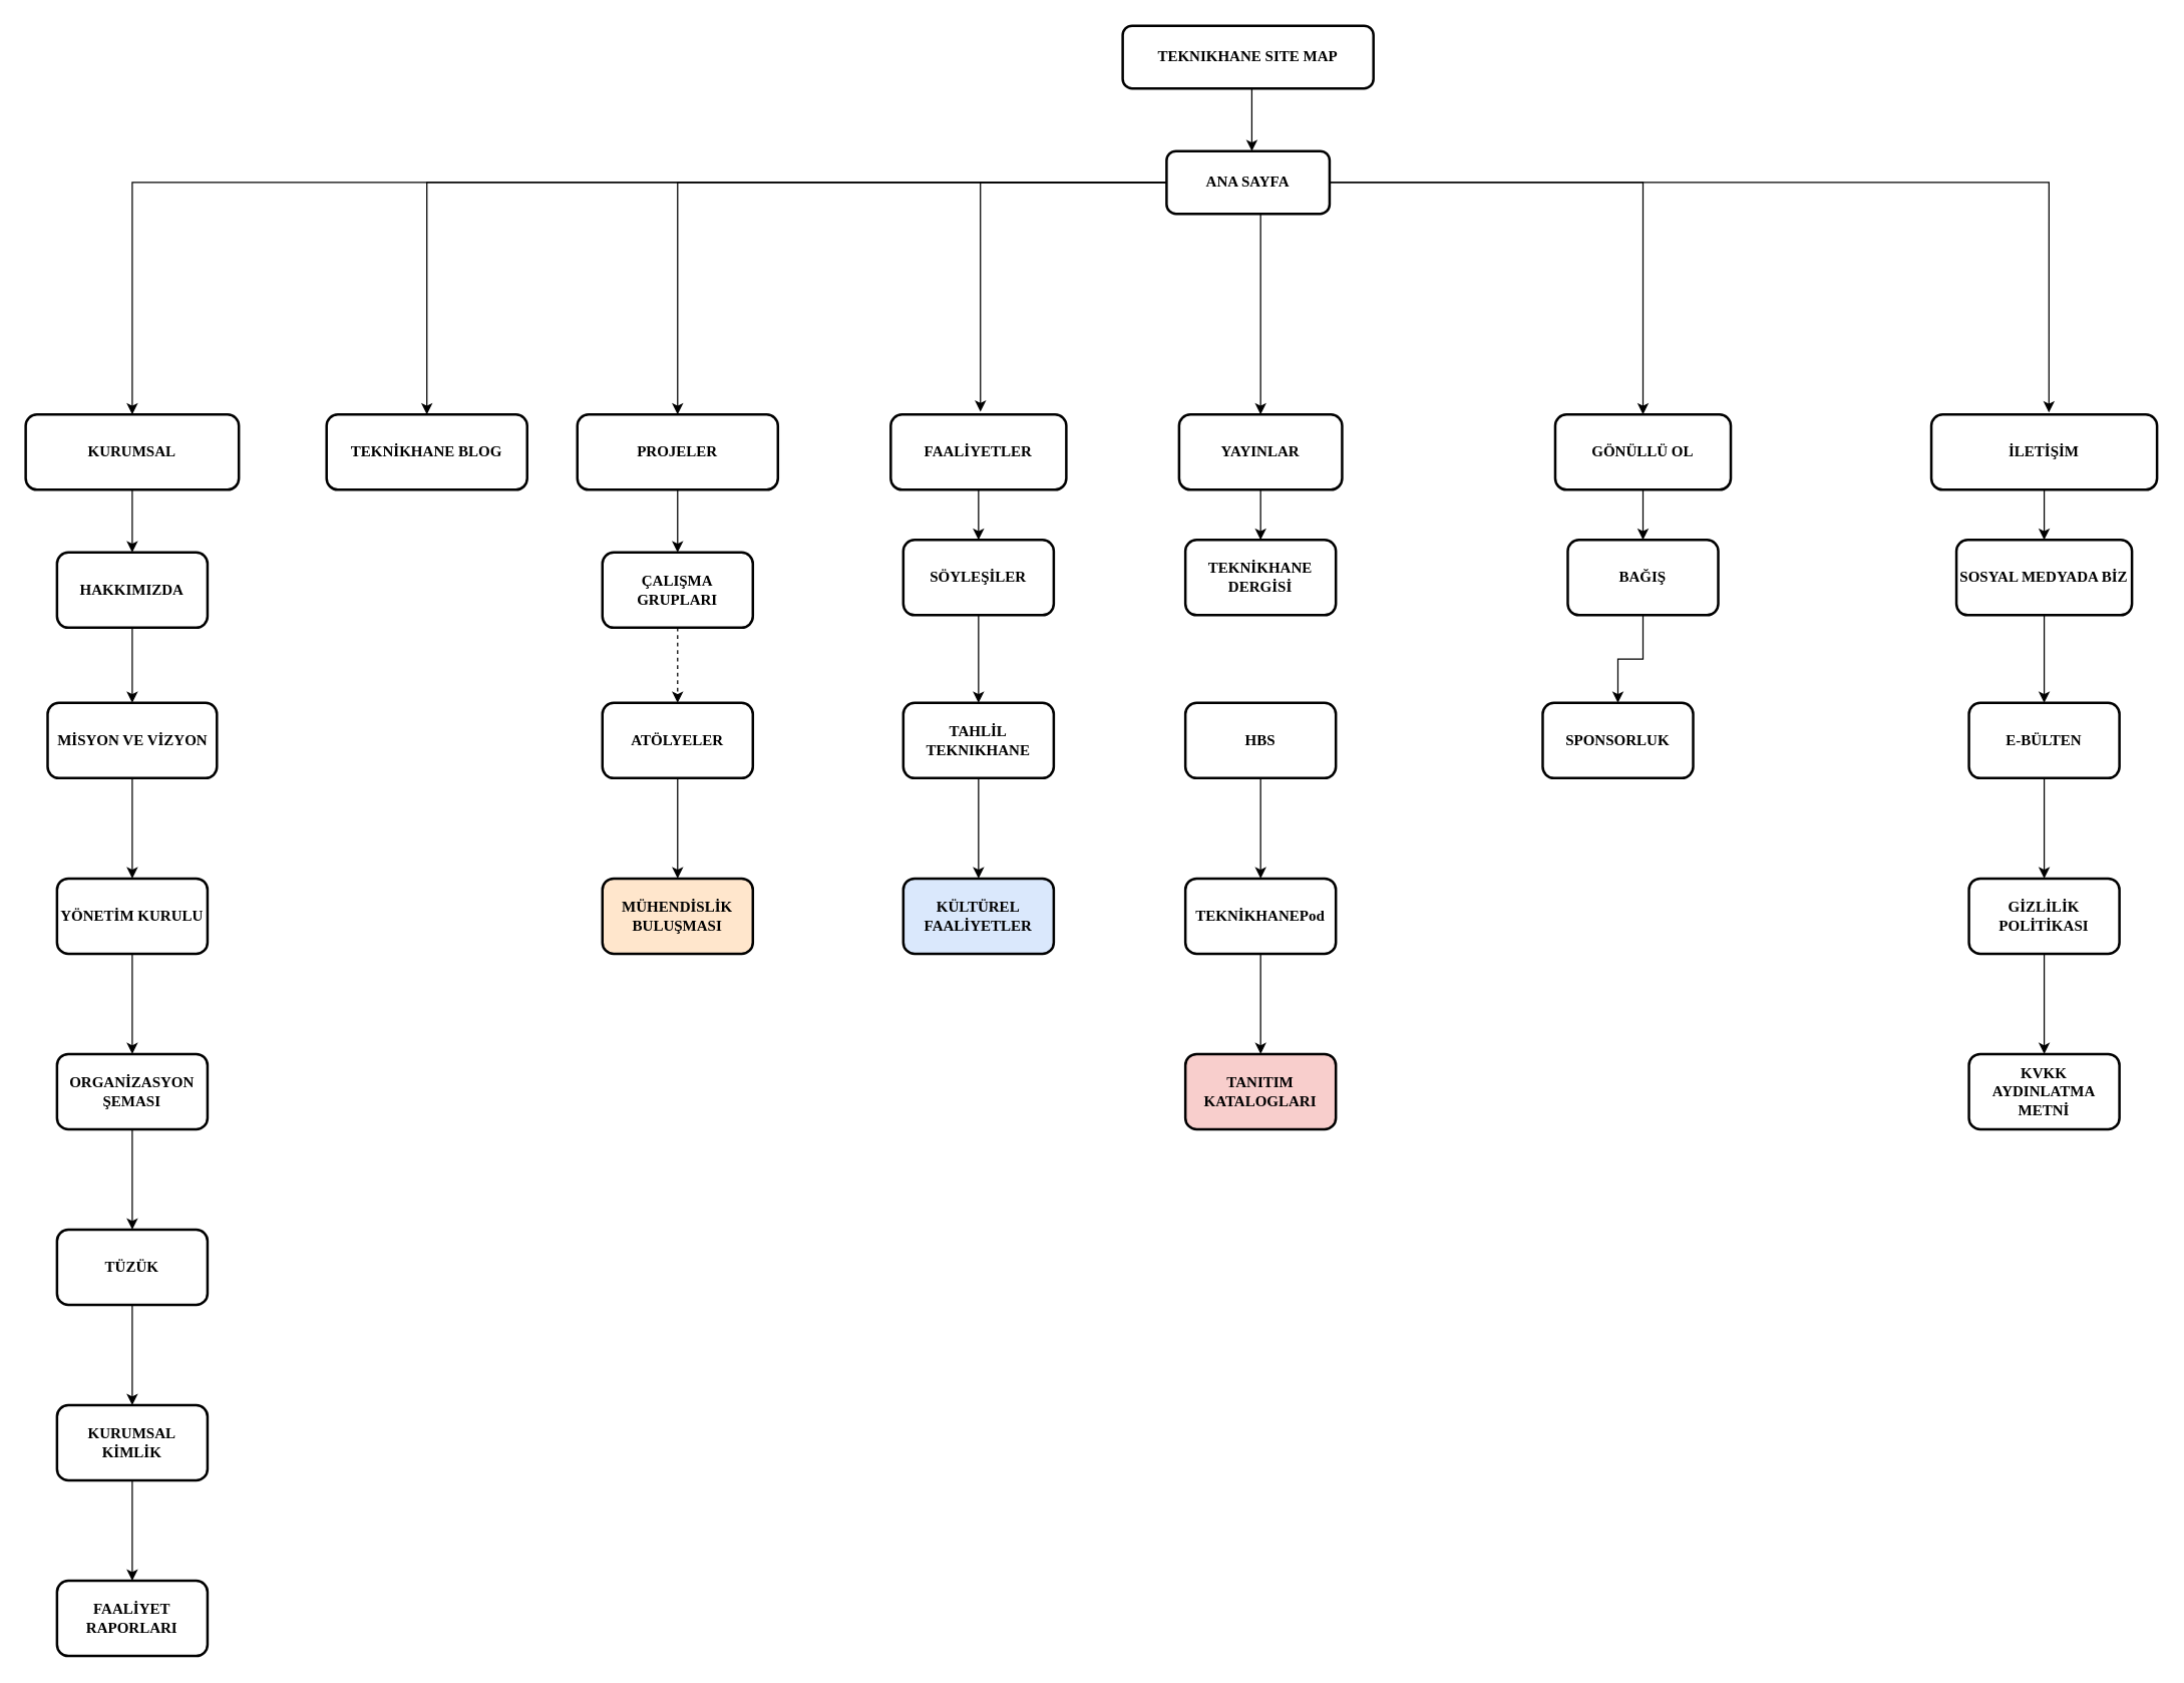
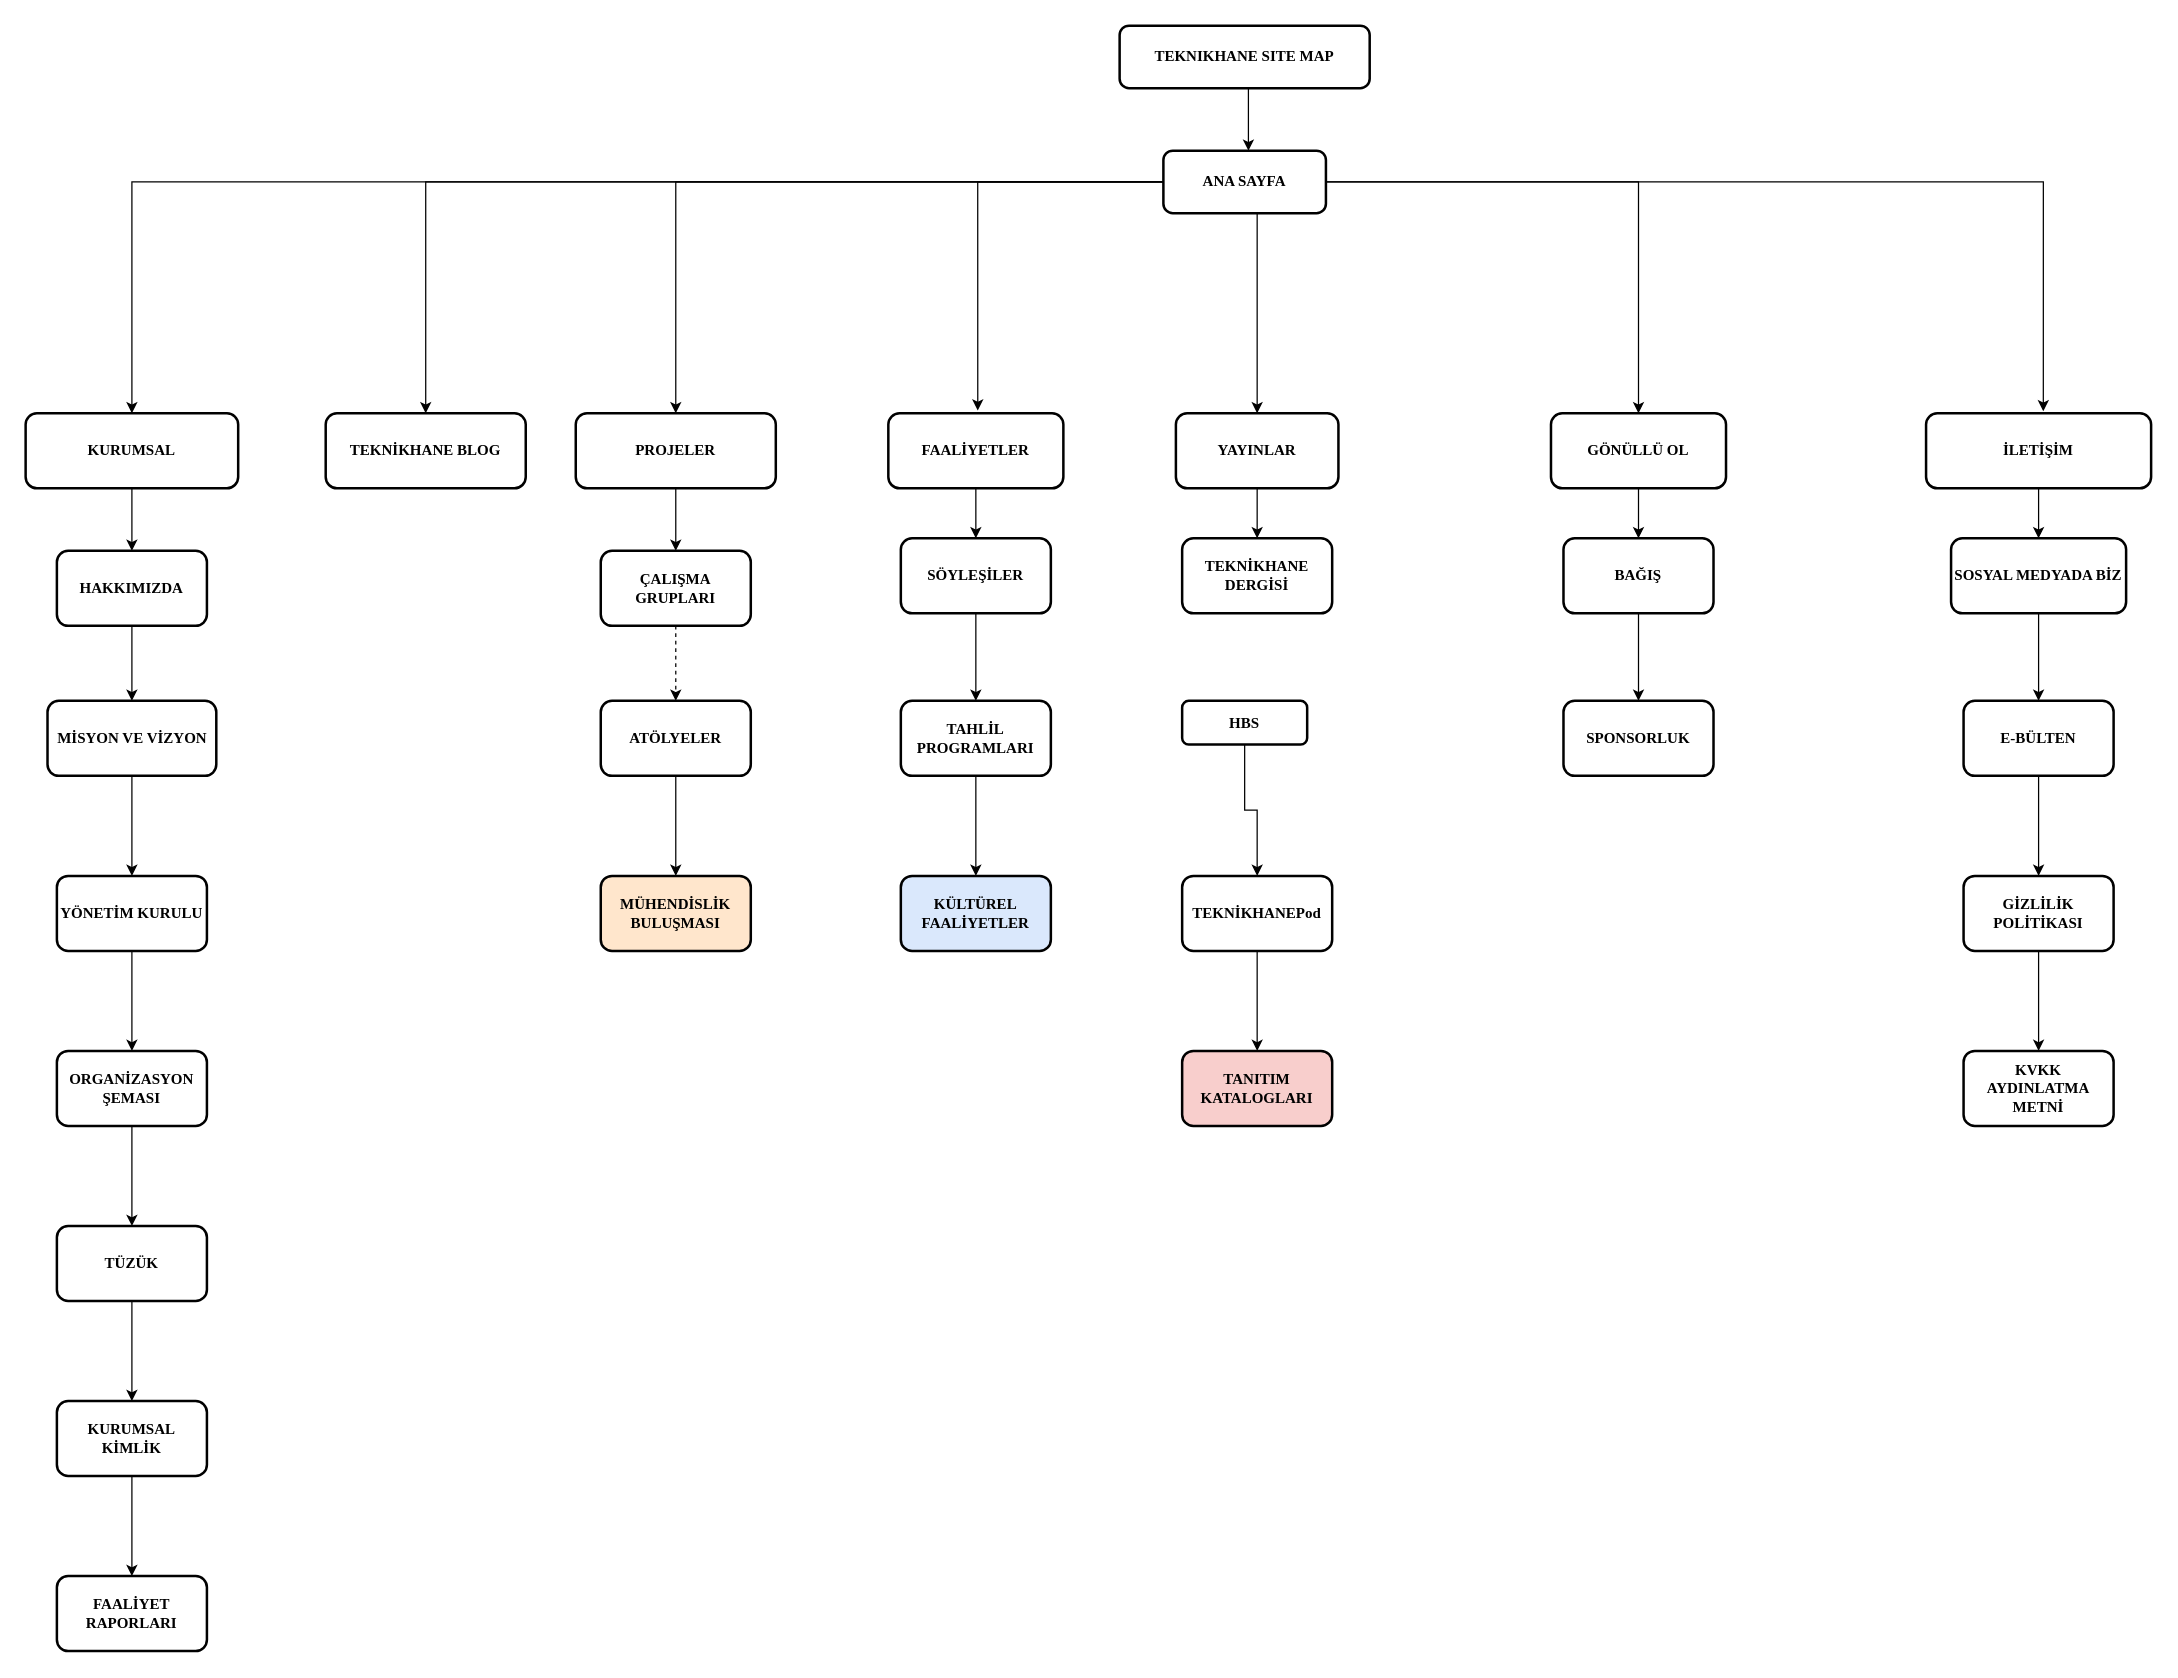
- <mxCell id="59" value="TAHLİL TEKNIKHANE" style="whiteSpace=wrap;html=1;fontFamily=Verdana;rounded=1;shadow=0;comic=0;strokeWidth=2;fontStyle=1;" vertex="1" parent="1"><mxGeometry x="720" y="560" width="120" height="60" as="geometry" /></mxCell>
+ <mxCell id="59" value="TAHLİL PROGRAMLARI" style="whiteSpace=wrap;html=1;fontFamily=Verdana;rounded=1;shadow=0;comic=0;strokeWidth=2;fontStyle=1;" vertex="1" parent="1"><mxGeometry x="720" y="560" width="120" height="60" as="geometry" /></mxCell>
- <mxCell id="33" value="HBS" style="whiteSpace=wrap;html=1;fontFamily=Verdana;rounded=1;shadow=0;comic=0;strokeWidth=2;fontStyle=1;" parent="1" vertex="1"><mxGeometry x="945" y="560" width="120" height="60" as="geometry" /></mxCell>
+ <mxCell id="33" value="HBS" style="whiteSpace=wrap;html=1;fontFamily=Verdana;rounded=1;shadow=0;comic=0;strokeWidth=2;fontStyle=1;" parent="1" vertex="1"><mxGeometry x="945" y="560" width="100" height="35" as="geometry" /></mxCell>
- <mxCell id="36" value="SPONSORLUK" style="whiteSpace=wrap;html=1;fontFamily=Verdana;rounded=1;shadow=0;comic=0;strokeWidth=2;fontStyle=1;" parent="1" vertex="1"><mxGeometry x="1230" y="560" width="120" height="60" as="geometry" /></mxCell>
+ <mxCell id="36" value="SPONSORLUK" style="whiteSpace=wrap;html=1;fontFamily=Verdana;rounded=1;shadow=0;comic=0;strokeWidth=2;fontStyle=1;" parent="1" vertex="1"><mxGeometry x="1250" y="560" width="120" height="60" as="geometry" /></mxCell>
